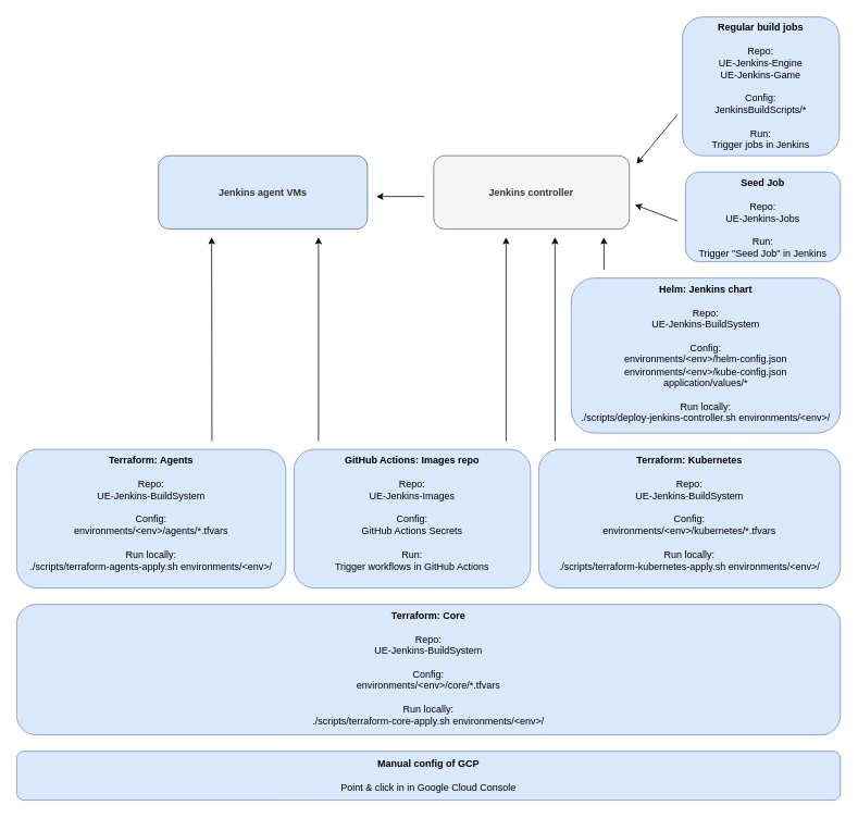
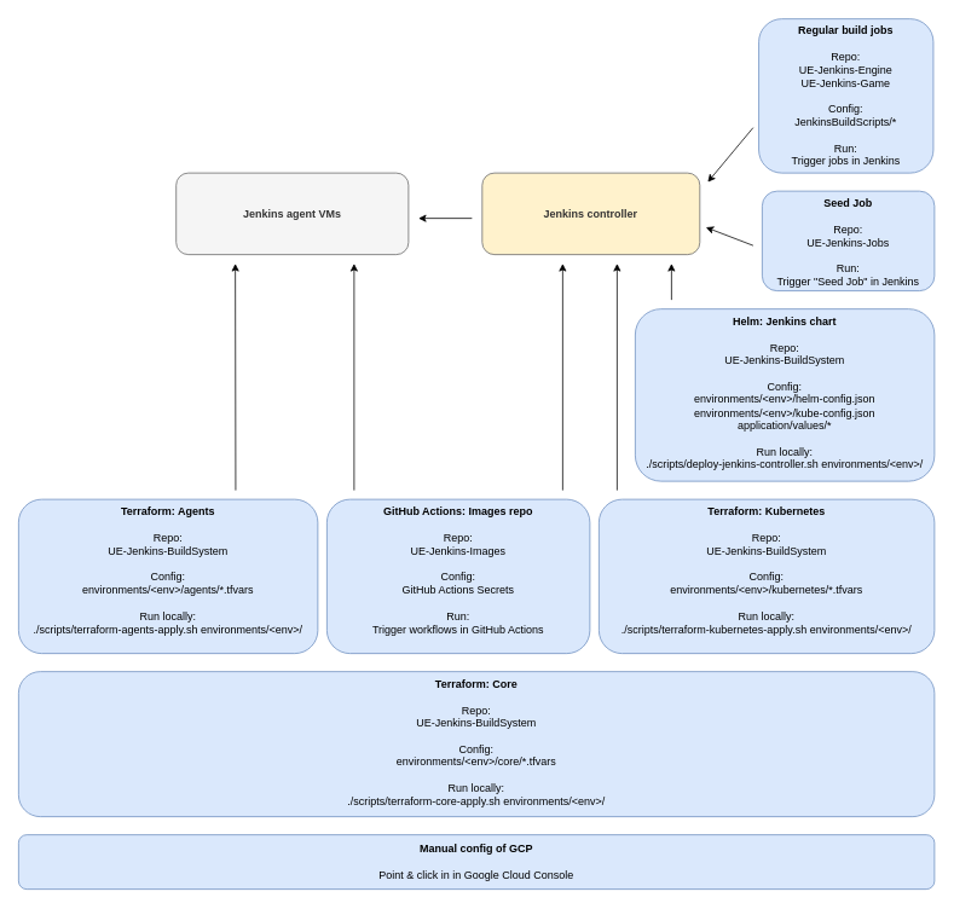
- <mxCell id="7" value="&lt;b&gt;Jenkins agent VMs&lt;/b&gt;" style="rounded=1;whiteSpace=wrap;html=1;fillColor=#dae8fc;strokeColor=#666666;fontColor=#333333;" vertex="1" parent="1"><mxGeometry x="193.75" y="190" width="256.25" height="90" as="geometry" /></mxCell>
+ <mxCell id="7" value="&lt;b&gt;Jenkins agent VMs&lt;/b&gt;" style="rounded=1;whiteSpace=wrap;html=1;fillColor=#f5f5f5;strokeColor=#666666;fontColor=#333333;" vertex="1" parent="1"><mxGeometry x="193.75" y="190" width="256.25" height="90" as="geometry" /></mxCell>
- <mxCell id="8" value="&lt;b&gt;Jenkins controller&lt;/b&gt;" style="rounded=1;whiteSpace=wrap;html=1;fillColor=#f5f5f5;strokeColor=#666666;fontColor=#333333;" vertex="1" parent="1"><mxGeometry x="531.25" y="190" width="240" height="90" as="geometry" /></mxCell>
+ <mxCell id="8" value="&lt;b&gt;Jenkins controller&lt;/b&gt;" style="rounded=1;whiteSpace=wrap;html=1;fillColor=#fff2cc;strokeColor=#666666;fontColor=#333333;" vertex="1" parent="1"><mxGeometry x="531.25" y="190" width="240" height="90" as="geometry" /></mxCell>
